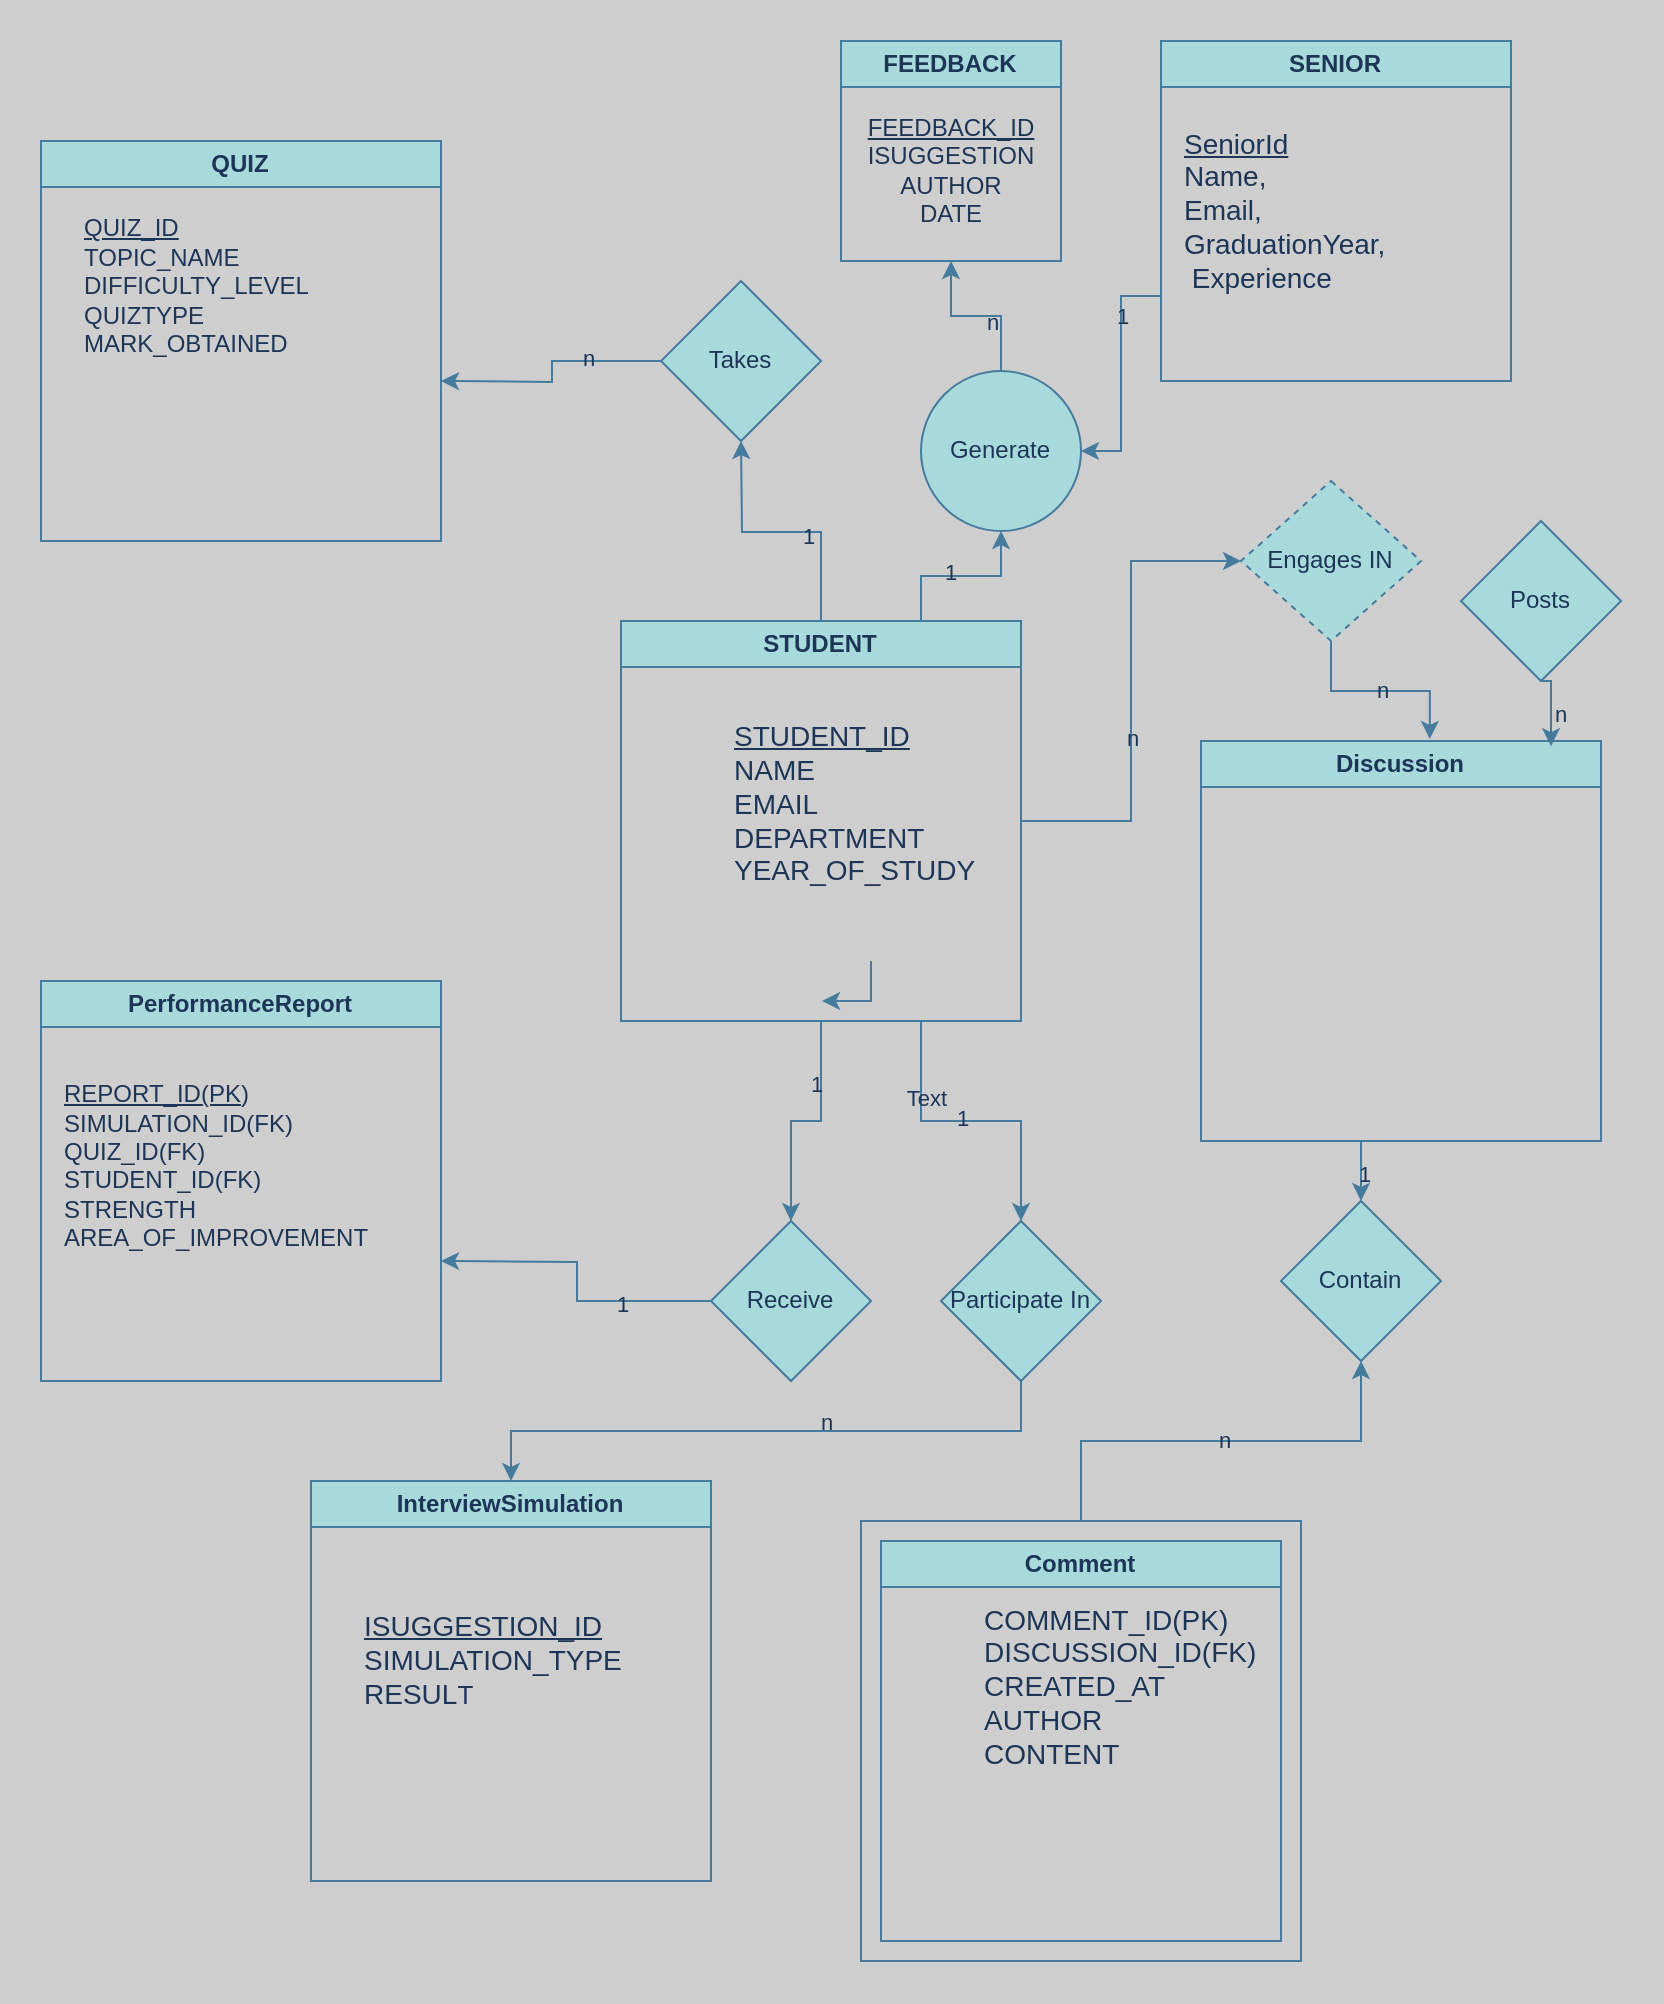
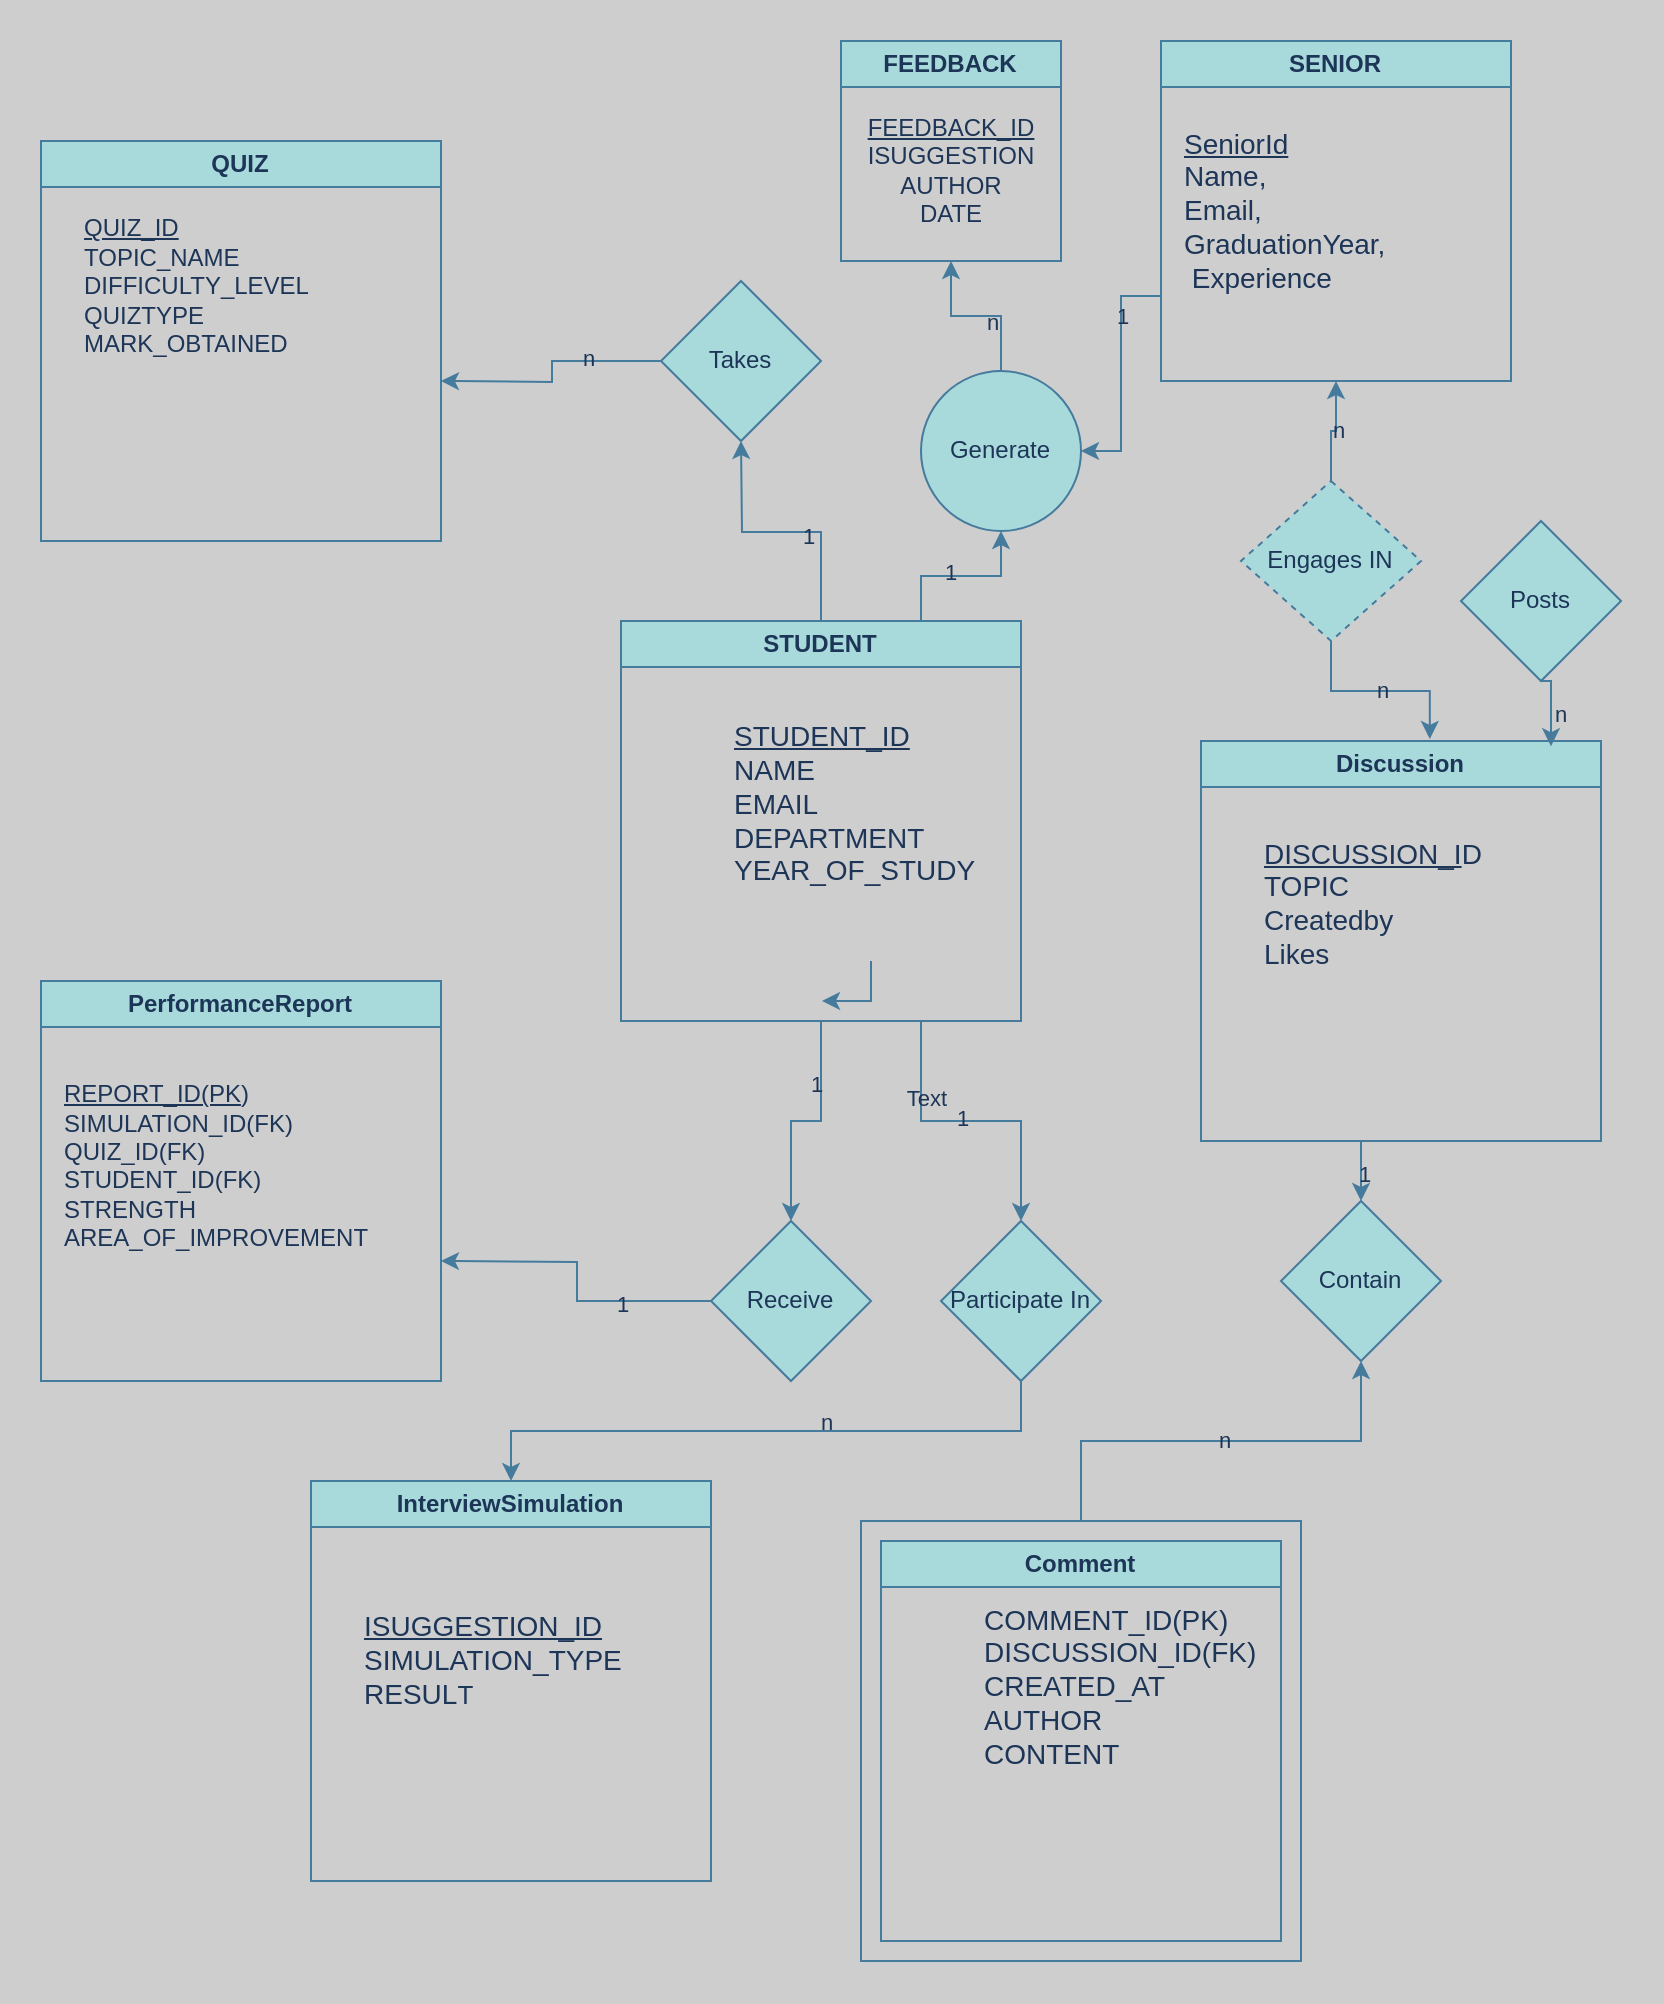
+ <mxCell id="34" style="edgeStyle=orthogonalEdgeStyle;rounded=0;orthogonalLoop=1;jettySize=auto;html=1;exitX=0.5;exitY=0;exitDx=0;exitDy=0;entryX=0.5;entryY=1;entryDx=0;entryDy=0;labelBackgroundColor=none;strokeColor=#457B9D;fontColor=default;" edge="1" parent="1" source="36" target="18"><mxGeometry relative="1" as="geometry" /></mxCell>
+ <mxCell id="35" value="n" style="edgeLabel;html=1;align=center;verticalAlign=middle;resizable=0;points=[];labelBackgroundColor=none;fontColor=#1D3557;" vertex="1" connectable="0" parent="34"><mxGeometry x="0.051" y="-1" relative="1" as="geometry"><mxPoint as="offset" /></mxGeometry></mxCell>
- <mxCell id="4" style="edgeStyle=orthogonalEdgeStyle;rounded=0;orthogonalLoop=1;jettySize=auto;html=1;entryX=0;entryY=0.5;entryDx=0;entryDy=0;labelBackgroundColor=none;strokeColor=#457B9D;fontColor=default;" edge="1" parent="1" source="13" target="36"><mxGeometry relative="1" as="geometry"><mxPoint x="570" y="280" as="targetPoint" /></mxGeometry></mxCell>
- <mxCell id="5" value="n" style="edgeLabel;html=1;align=center;verticalAlign=middle;resizable=0;points=[];labelBackgroundColor=none;fontColor=#1D3557;" vertex="1" connectable="0" parent="4"><mxGeometry x="-0.192" relative="1" as="geometry"><mxPoint as="offset" /></mxGeometry></mxCell>
+ <mxCell id="33" value="&lt;font style=&quot;font-size: 14px;&quot;&gt;&lt;u style=&quot;&quot;&gt;DISCUSSION_I&lt;/u&gt;D&lt;/font&gt;&lt;div style=&quot;font-size: 14px;&quot;&gt;&lt;font style=&quot;font-size: 14px;&quot;&gt;TOPIC&lt;br&gt;&lt;/font&gt;&lt;div style=&quot;&quot;&gt;&lt;font style=&quot;font-size: 14px;&quot;&gt;Createdby&lt;/font&gt;&lt;/div&gt;&lt;div style=&quot;&quot;&gt;&lt;font style=&quot;font-size: 14px;&quot;&gt;Likes&lt;/font&gt;&lt;/div&gt;&lt;div&gt;&lt;br&gt;&lt;/div&gt;&lt;/div&gt;" style="text;html=1;align=left;verticalAlign=middle;resizable=0;points=[];autosize=1;strokeColor=none;fillColor=none;labelBackgroundColor=none;fontColor=#1D3557;" vertex="1" parent="32"><mxGeometry x="30" y="40" width="130" height="100" as="geometry" /></mxCell>
